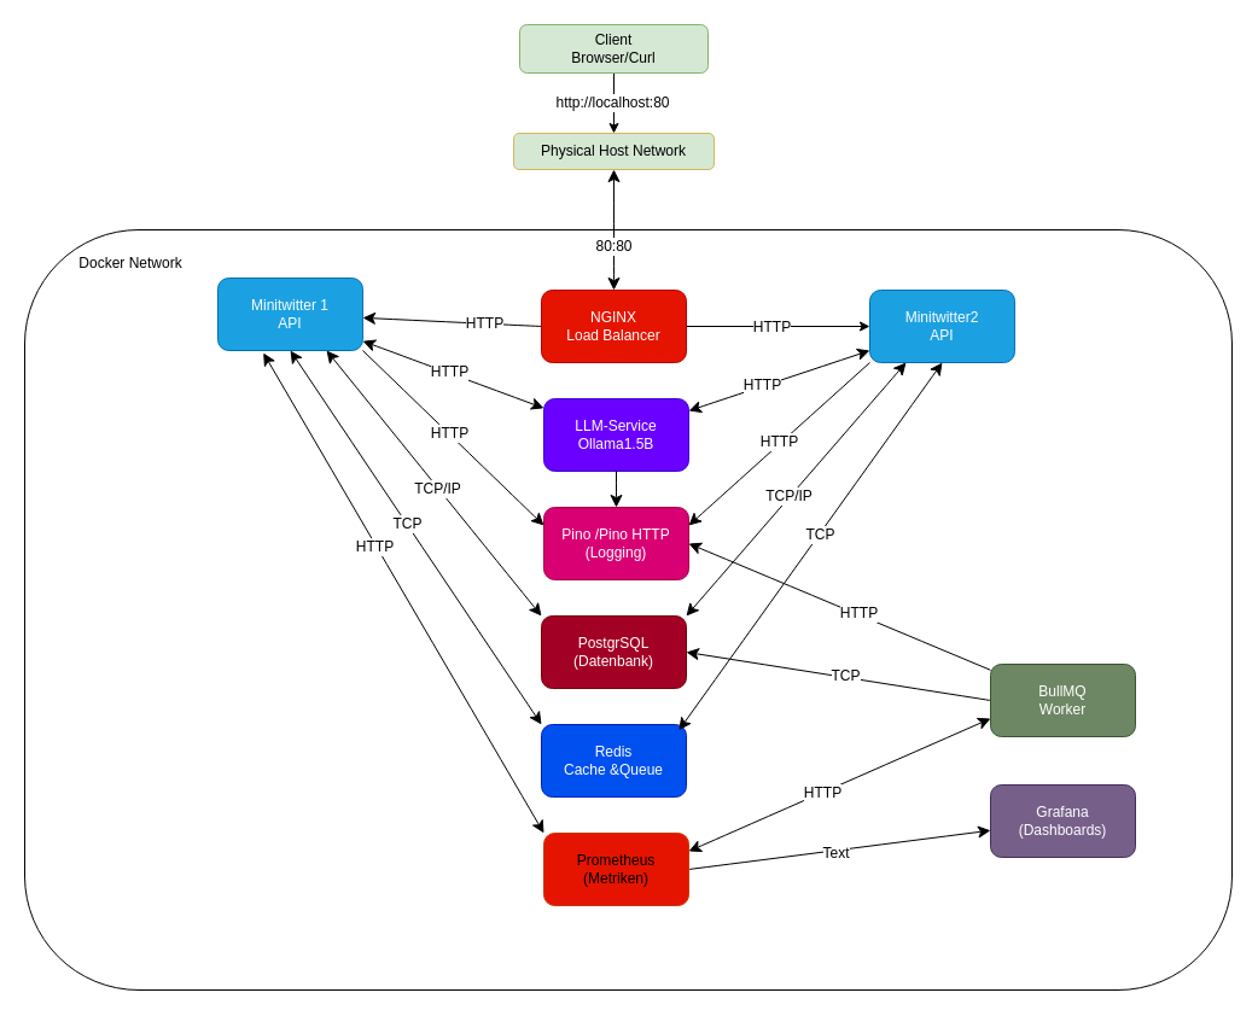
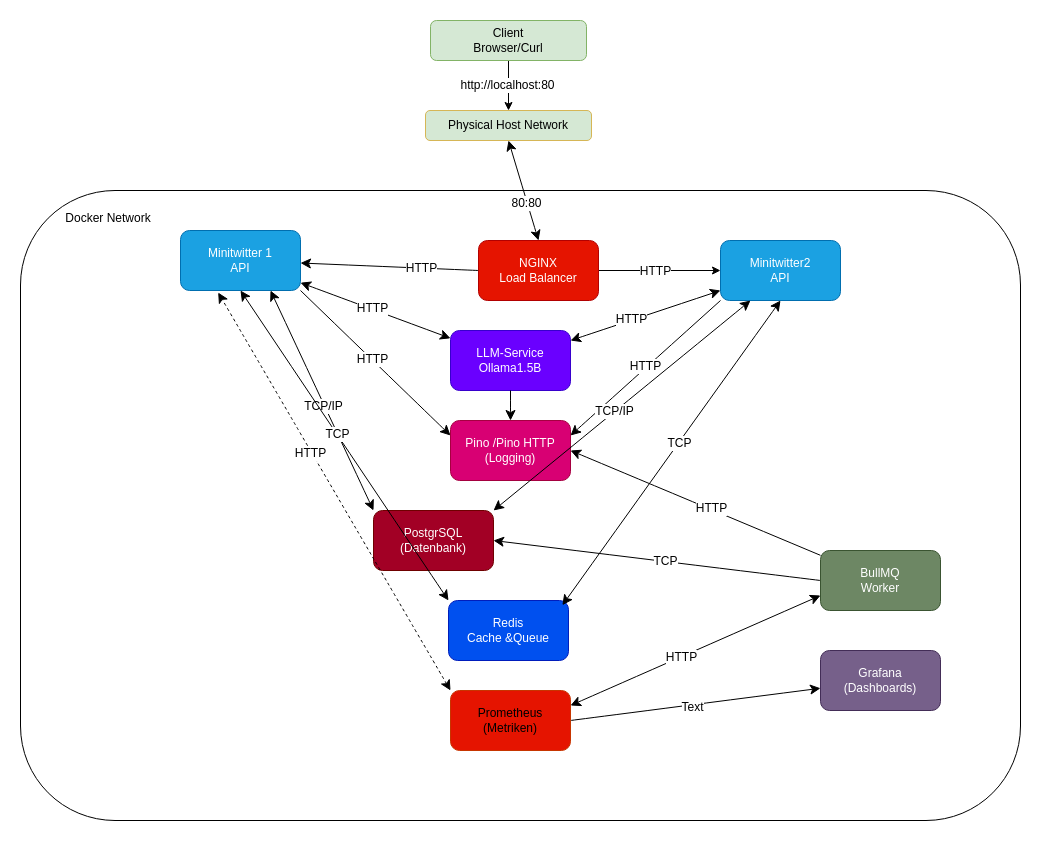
- <mxCell id="11" value="NGINX&lt;div&gt;Load Balancer&lt;/div&gt;" style="rounded=1;whiteSpace=wrap;html=1;fillColor=#e51400;strokeColor=#B20000;fontColor=#ffffff;" parent="1" vertex="1"><mxGeometry x="448" y="240" width="120" height="60" as="geometry" /></mxCell>
+ <mxCell id="11" value="NGINX&lt;div&gt;Load Balancer&lt;/div&gt;" style="rounded=1;whiteSpace=wrap;html=1;fillColor=#e51400;strokeColor=#B20000;fontColor=#ffffff;" parent="1" vertex="1"><mxGeometry x="478" y="240" width="120" height="60" as="geometry" /></mxCell>
- <mxCell id="30" value="PostgrSQL&lt;br&gt;(Datenbank)" style="rounded=1;whiteSpace=wrap;html=1;fillColor=#a20025;fontColor=#ffffff;strokeColor=#6F0000;" parent="1" vertex="1"><mxGeometry x="448" y="510" width="120" height="60" as="geometry" /></mxCell>
+ <mxCell id="30" value="PostgrSQL&lt;br&gt;(Datenbank)" style="rounded=1;whiteSpace=wrap;html=1;fillColor=#a20025;fontColor=#ffffff;strokeColor=#6F0000;" parent="1" vertex="1"><mxGeometry x="373" y="510" width="120" height="60" as="geometry" /></mxCell>
- <mxCell id="48" value="" style="endArrow=classic;startArrow=classic;html=1;rounded=0;fontSize=12;startSize=8;endSize=8;curved=1;exitX=0;exitY=0;exitDx=0;exitDy=0;entryX=0.314;entryY=1.034;entryDx=0;entryDy=0;entryPerimeter=0;" edge="1" parent="1" source="19" target="12"><mxGeometry width="50" height="50" relative="1" as="geometry"><mxPoint x="480" y="430" as="sourcePoint" /><mxPoint x="530" y="380" as="targetPoint" /></mxGeometry></mxCell>
+ <mxCell id="48" value="" style="endArrow=classic;startArrow=classic;html=1;rounded=0;fontSize=12;startSize=8;endSize=8;curved=1;exitX=0;exitY=0;exitDx=0;exitDy=0;entryX=0.314;entryY=1.034;entryDx=0;entryDy=0;entryPerimeter=0;dashed=1;" edge="1" parent="1" source="19" target="12"><mxGeometry width="50" height="50" relative="1" as="geometry"><mxPoint x="480" y="430" as="sourcePoint" /><mxPoint x="530" y="380" as="targetPoint" /></mxGeometry></mxCell>
